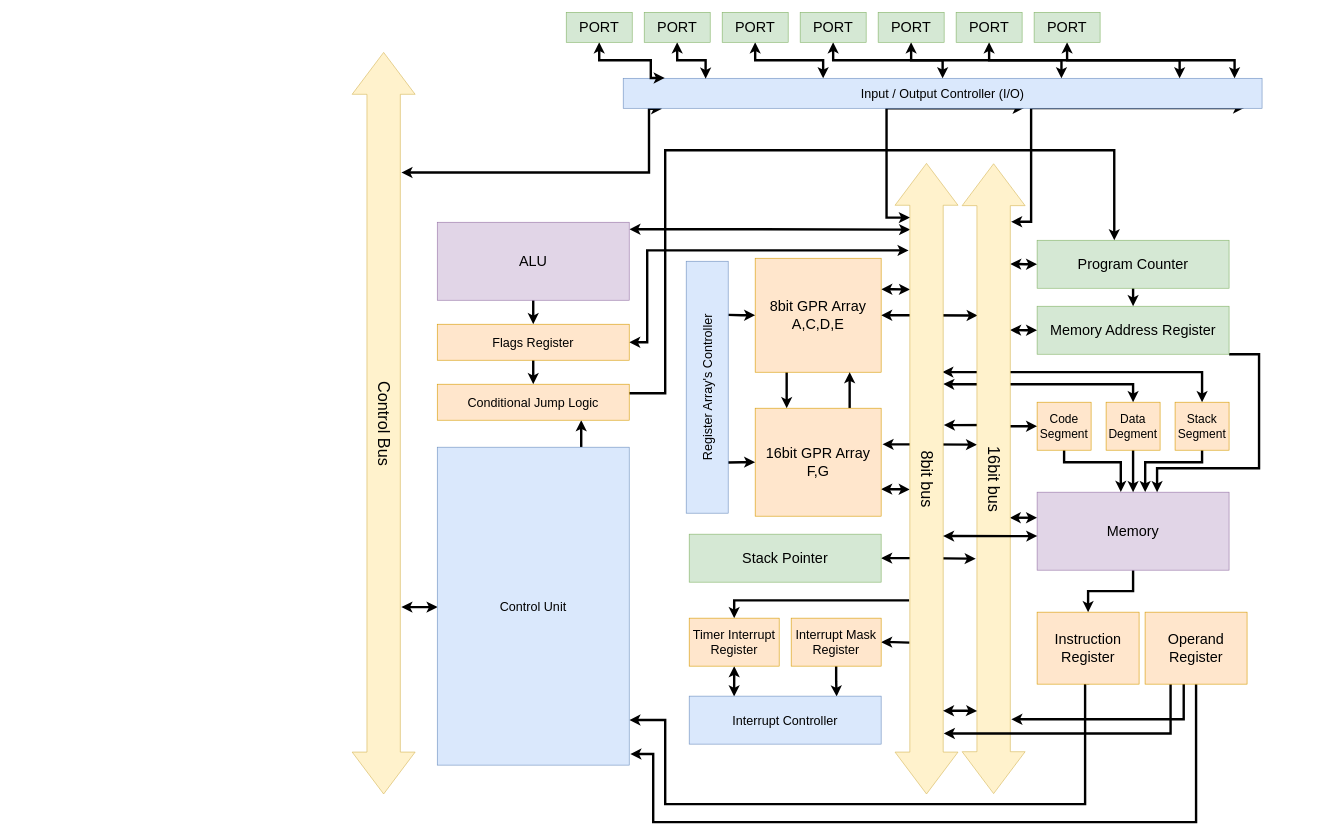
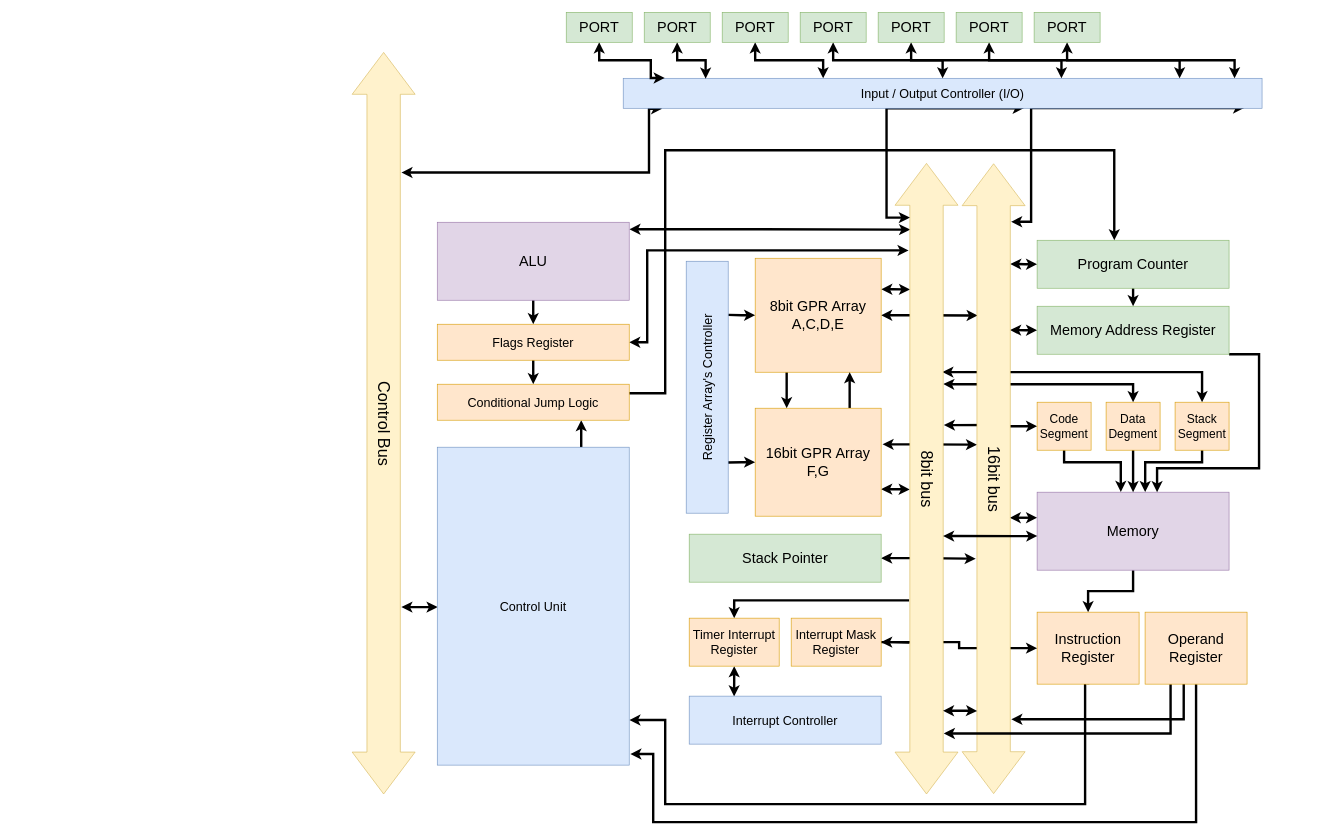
- <mxCell id="38" style="edgeStyle=orthogonalEdgeStyle;rounded=0;orthogonalLoop=1;jettySize=auto;html=1;entryX=0.768;entryY=0.006;entryDx=0;entryDy=0;entryPerimeter=0;fontSize=27;startArrow=none;startFill=0;endArrow=classic;endFill=1;strokeWidth=4;" parent="1" source="39" target="46" edge="1"><mxGeometry relative="1" as="geometry" /></mxCell>
+ <mxCell id="38" style="edgeStyle=orthogonalEdgeStyle;rounded=0;orthogonalLoop=1;jettySize=auto;html=1;fontSize=27;startArrow=none;startFill=0;endArrow=classic;endFill=1;strokeWidth=4;" parent="1" source="39" target="33" edge="1"><mxGeometry relative="1" as="geometry" /></mxCell>
